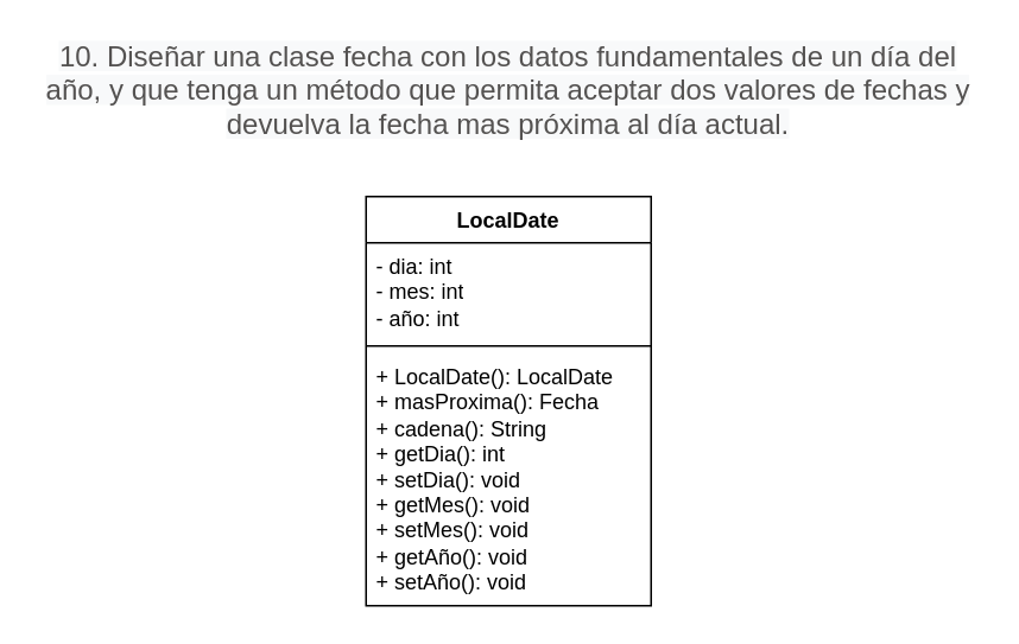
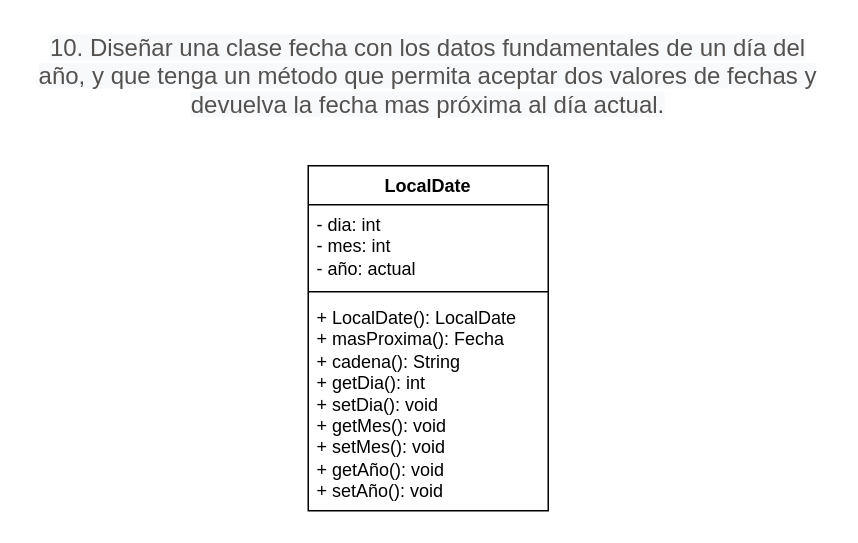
- <mxCell id="3" value="&lt;font style=&quot;vertical-align: inherit;&quot;&gt;&lt;font style=&quot;vertical-align: inherit;&quot;&gt;- dia: int&lt;/font&gt;&lt;/font&gt;&lt;div&gt;&lt;font style=&quot;vertical-align: inherit;&quot;&gt;&lt;font style=&quot;vertical-align: inherit;&quot;&gt;&lt;font style=&quot;vertical-align: inherit;&quot;&gt;&lt;font style=&quot;vertical-align: inherit;&quot;&gt;- mes: int&lt;/font&gt;&lt;/font&gt;&lt;/font&gt;&lt;/font&gt;&lt;/div&gt;&lt;div&gt;&lt;font style=&quot;vertical-align: inherit;&quot;&gt;&lt;font style=&quot;vertical-align: inherit;&quot;&gt;&lt;font style=&quot;vertical-align: inherit;&quot;&gt;&lt;font style=&quot;vertical-align: inherit;&quot;&gt;&lt;font style=&quot;vertical-align: inherit;&quot;&gt;&lt;font style=&quot;vertical-align: inherit;&quot;&gt;- año: int&lt;/font&gt;&lt;/font&gt;&lt;/font&gt;&lt;/font&gt;&lt;/font&gt;&lt;/font&gt;&lt;/div&gt;" style="text;strokeColor=none;fillColor=none;align=left;verticalAlign=top;spacingLeft=4;spacingRight=4;overflow=hidden;rotatable=0;points=[[0,0.5],[1,0.5]];portConstraint=eastwest;whiteSpace=wrap;html=1;" vertex="1" parent="2"><mxGeometry y="26" width="160" height="54" as="geometry" /></mxCell>
+ <mxCell id="3" value="&lt;font style=&quot;vertical-align: inherit;&quot;&gt;&lt;font style=&quot;vertical-align: inherit;&quot;&gt;- dia: int&lt;/font&gt;&lt;/font&gt;&lt;div&gt;&lt;font style=&quot;vertical-align: inherit;&quot;&gt;&lt;font style=&quot;vertical-align: inherit;&quot;&gt;&lt;font style=&quot;vertical-align: inherit;&quot;&gt;&lt;font style=&quot;vertical-align: inherit;&quot;&gt;- mes: int&lt;/font&gt;&lt;/font&gt;&lt;/font&gt;&lt;/font&gt;&lt;/div&gt;&lt;div&gt;&lt;font style=&quot;vertical-align: inherit;&quot;&gt;&lt;font style=&quot;vertical-align: inherit;&quot;&gt;&lt;font style=&quot;vertical-align: inherit;&quot;&gt;&lt;font style=&quot;vertical-align: inherit;&quot;&gt;&lt;font style=&quot;vertical-align: inherit;&quot;&gt;&lt;font style=&quot;vertical-align: inherit;&quot;&gt;- año: actual&lt;/font&gt;&lt;/font&gt;&lt;/font&gt;&lt;/font&gt;&lt;/font&gt;&lt;/font&gt;&lt;/div&gt;" style="text;strokeColor=none;fillColor=none;align=left;verticalAlign=top;spacingLeft=4;spacingRight=4;overflow=hidden;rotatable=0;points=[[0,0.5],[1,0.5]];portConstraint=eastwest;whiteSpace=wrap;html=1;" vertex="1" parent="2"><mxGeometry y="26" width="160" height="54" as="geometry" /></mxCell>
